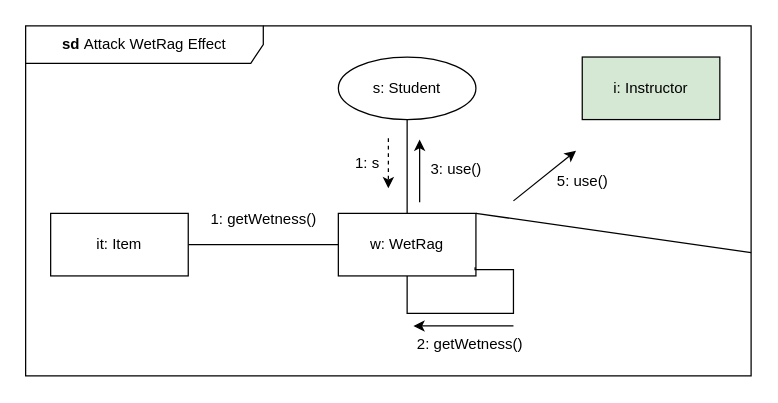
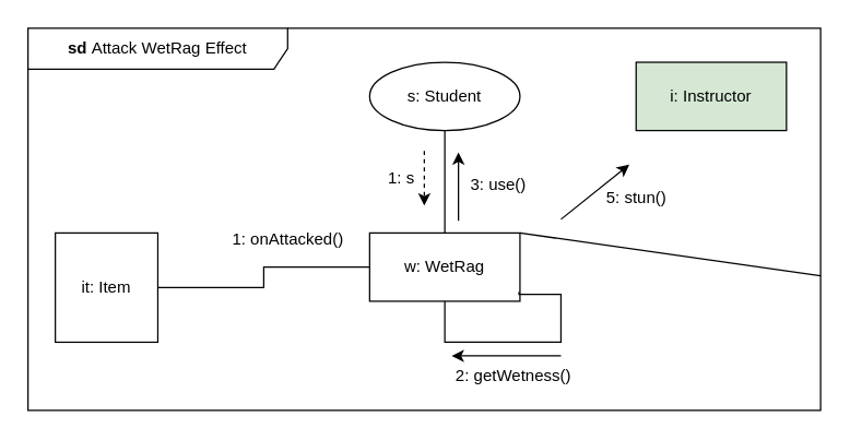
- <mxCell id="19" value="5: use()" style="text;html=1;align=center;verticalAlign=middle;resizable=0;points=[];autosize=1;strokeColor=none;fillColor=none;" parent="1" vertex="1"><mxGeometry x="430" y="130" width="70" height="30" as="geometry" /></mxCell>
+ <mxCell id="19" value="5: stun()" style="text;html=1;align=center;verticalAlign=middle;resizable=0;points=[];autosize=1;strokeColor=none;fillColor=none;" parent="1" vertex="1"><mxGeometry x="430" y="130" width="70" height="30" as="geometry" /></mxCell>
- <mxCell id="10" value="1: getWetness()" style="text;html=1;align=center;verticalAlign=middle;resizable=0;points=[];autosize=1;strokeColor=none;fillColor=none;" parent="1" vertex="1"><mxGeometry x="160" y="160" width="100" height="30" as="geometry" /></mxCell>
+ <mxCell id="10" value="1: onAttacked()" style="text;html=1;align=center;verticalAlign=middle;resizable=0;points=[];autosize=1;strokeColor=none;fillColor=none;" parent="1" vertex="1"><mxGeometry x="160" y="160" width="100" height="30" as="geometry" /></mxCell>
- <mxCell id="9" value="it: Item" style="html=1;whiteSpace=wrap;" parent="1" vertex="1"><mxGeometry x="40" y="170" width="110" height="50" as="geometry" /></mxCell>
+ <mxCell id="9" value="it: Item" style="html=1;whiteSpace=wrap;" parent="1" vertex="1"><mxGeometry x="40" y="170" width="75" height="80" as="geometry" /></mxCell>
